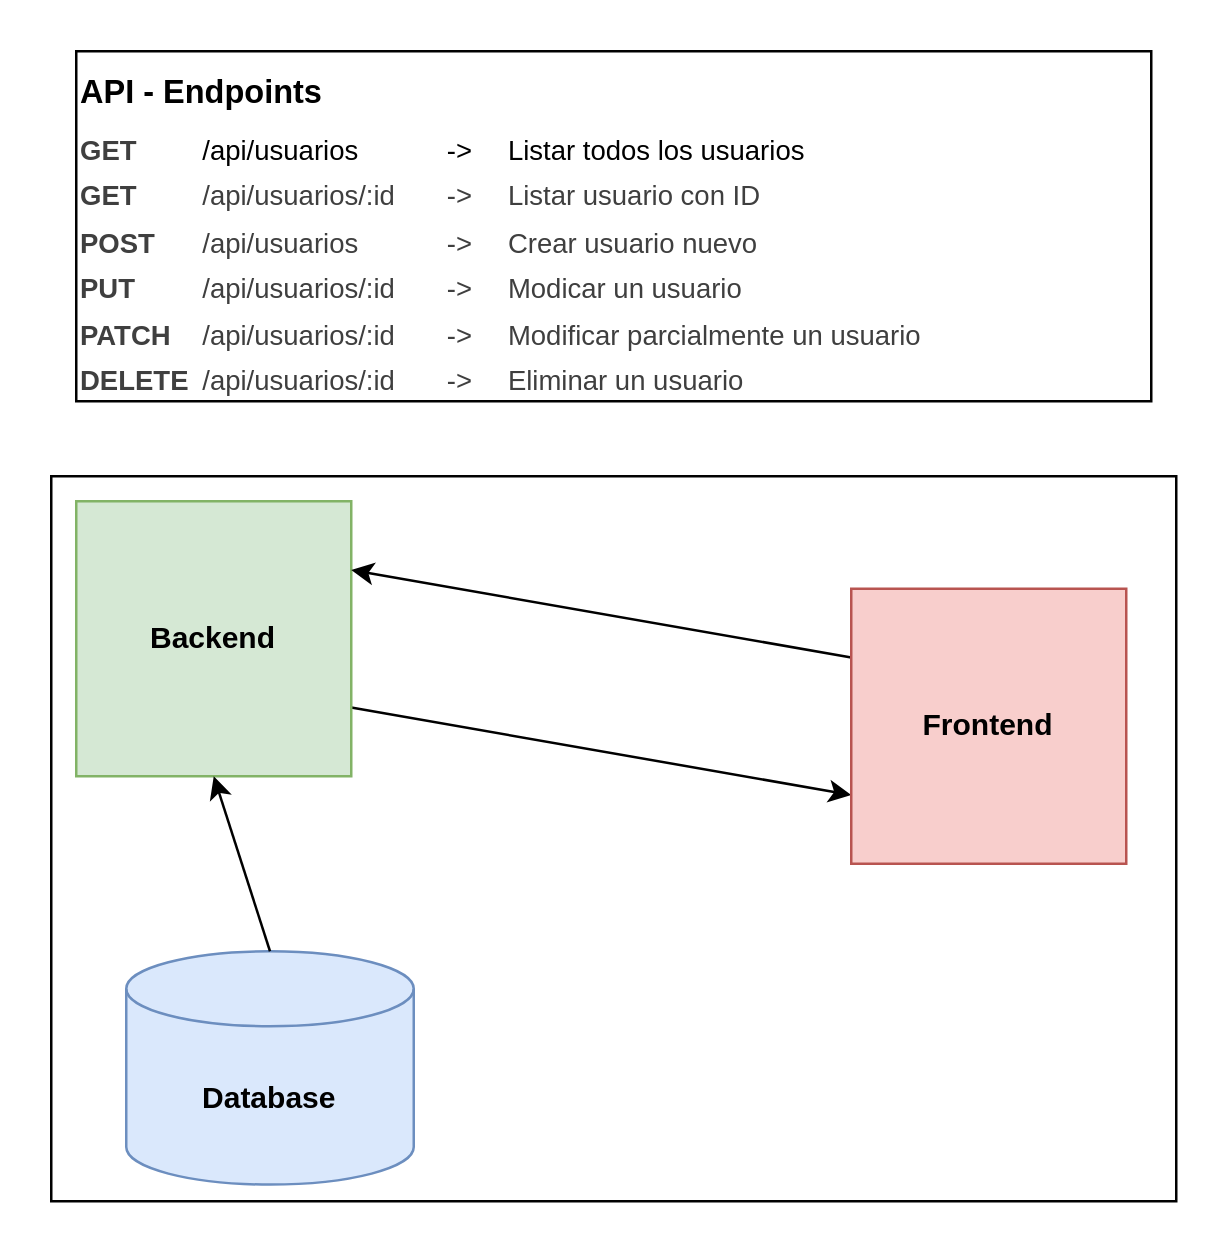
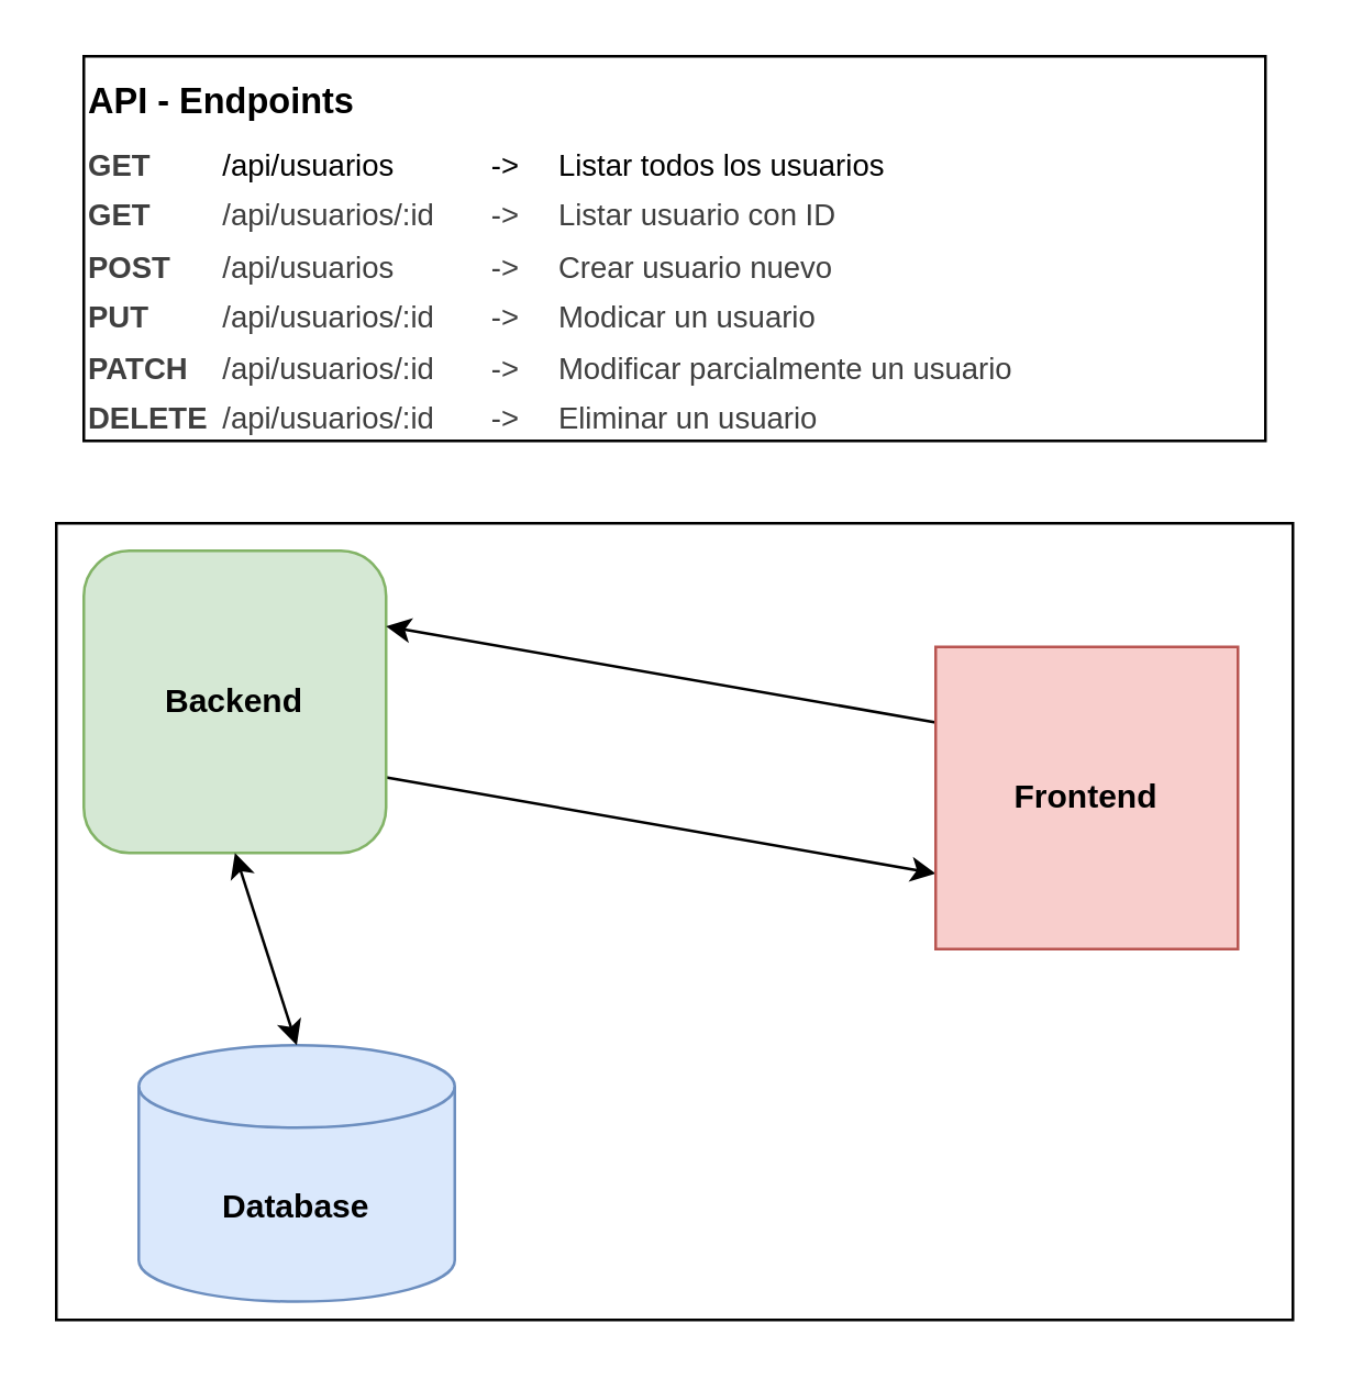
- <mxCell id="4" value="&lt;b&gt;Backend&lt;/b&gt;" style="whiteSpace=wrap;html=1;aspect=fixed;fillColor=#d5e8d4;strokeColor=#82b366;" vertex="1" parent="1"><mxGeometry x="30" y="200" width="110" height="110" as="geometry" /></mxCell>
+ <mxCell id="4" value="&lt;b&gt;Backend&lt;/b&gt;" style="whiteSpace=wrap;html=1;aspect=fixed;fillColor=#d5e8d4;strokeColor=#82b366;rounded=1;" vertex="1" parent="1"><mxGeometry x="30" y="200" width="110" height="110" as="geometry" /></mxCell>
- <mxCell id="9" style="edgeStyle=none;html=1;exitX=0.5;exitY=1;exitDx=0;exitDy=0;entryX=0.5;entryY=0;entryDx=0;entryDy=0;entryPerimeter=0;startArrow=classic;startFill=1;endArrow=none;" edge="1" parent="1" source="4" target="5"><mxGeometry relative="1" as="geometry" /></mxCell>
+ <mxCell id="9" style="edgeStyle=none;html=1;exitX=0.5;exitY=1;exitDx=0;exitDy=0;entryX=0.5;entryY=0;entryDx=0;entryDy=0;entryPerimeter=0;startArrow=classic;startFill=1;" edge="1" parent="1" source="4" target="5"><mxGeometry relative="1" as="geometry" /></mxCell>
